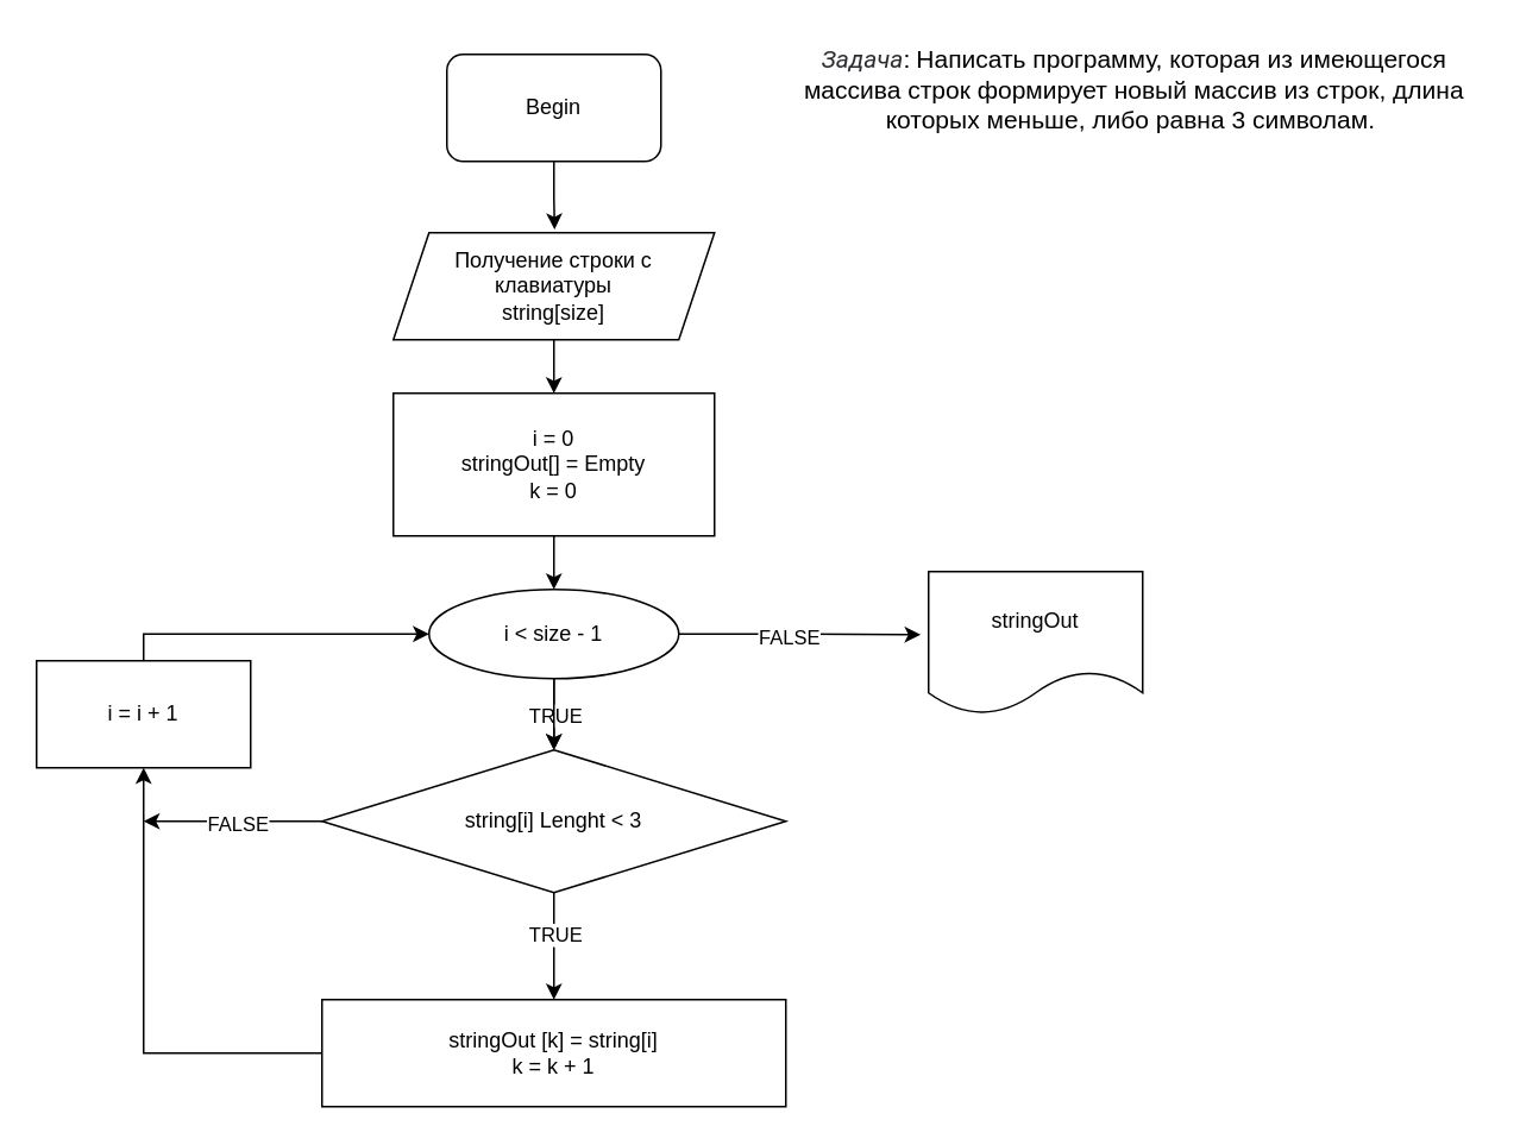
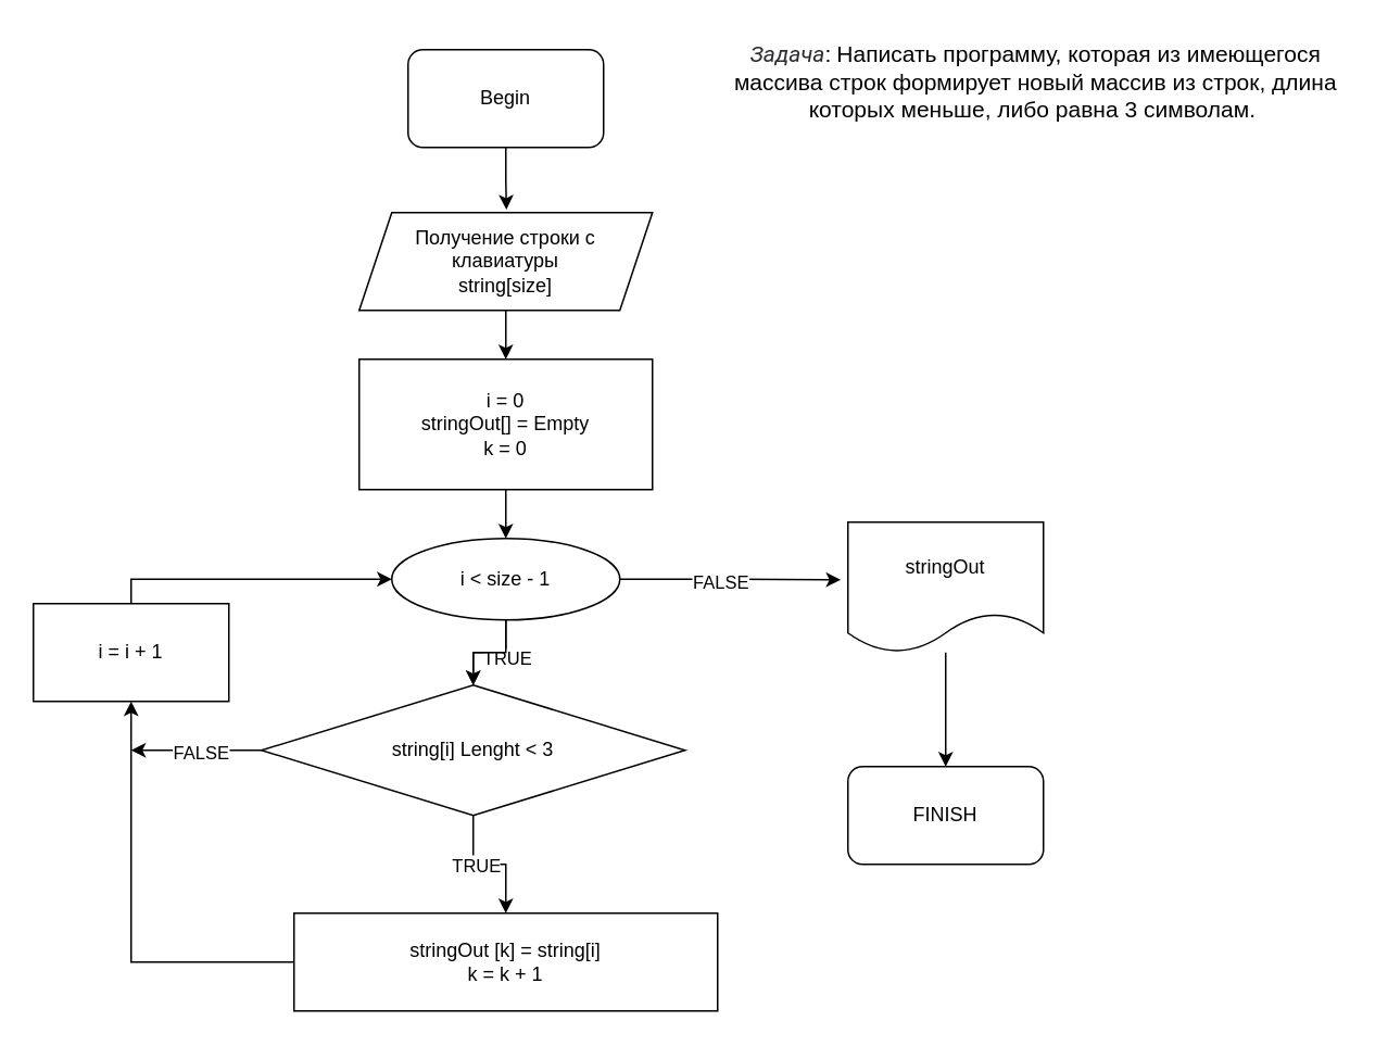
+ <mxCell id="21" style="edgeStyle=orthogonalEdgeStyle;rounded=0;orthogonalLoop=1;jettySize=auto;html=1;entryX=0.5;entryY=0;entryDx=0;entryDy=0;" edge="1" parent="1" source="22" target="23"><mxGeometry relative="1" as="geometry" /></mxCell>
- <mxCell id="18" value="string[i] Lenght &amp;lt; 3" style="rhombus;whiteSpace=wrap;html=1;" vertex="1" parent="1"><mxGeometry x="180" y="420" width="260" height="80" as="geometry" /></mxCell>
+ <mxCell id="18" value="string[i] Lenght &amp;lt; 3" style="rhombus;whiteSpace=wrap;html=1;" vertex="1" parent="1"><mxGeometry x="160" y="420" width="260" height="80" as="geometry" /></mxCell>
+ <mxCell id="23" value="FINISH" style="rounded=1;whiteSpace=wrap;html=1;" vertex="1" parent="1"><mxGeometry x="520" y="470" width="120" height="60" as="geometry" /></mxCell>
